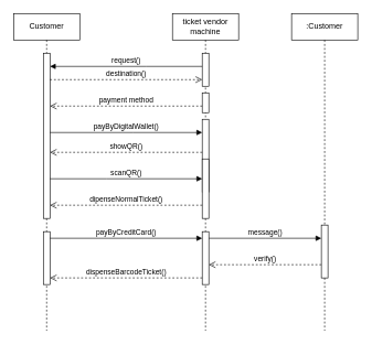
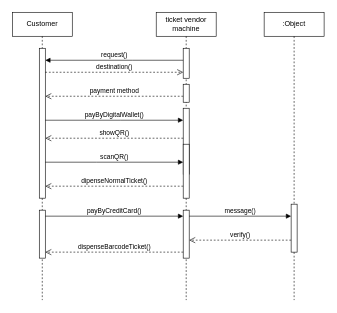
- <mxCell id="19" value=":Customer" style="shape=umlLifeline;perimeter=lifelinePerimeter;whiteSpace=wrap;html=1;container=1;dropTarget=0;collapsible=0;recursiveResize=0;outlineConnect=0;portConstraint=eastwest;newEdgeStyle={&quot;edgeStyle&quot;:&quot;elbowEdgeStyle&quot;,&quot;elbow&quot;:&quot;vertical&quot;,&quot;curved&quot;:0,&quot;rounded&quot;:0};" vertex="1" parent="1"><mxGeometry x="440" y="20" width="100" height="480" as="geometry" /></mxCell>
+ <mxCell id="19" value=":Object" style="shape=umlLifeline;perimeter=lifelinePerimeter;whiteSpace=wrap;html=1;container=1;dropTarget=0;collapsible=0;recursiveResize=0;outlineConnect=0;portConstraint=eastwest;newEdgeStyle={&quot;edgeStyle&quot;:&quot;elbowEdgeStyle&quot;,&quot;elbow&quot;:&quot;vertical&quot;,&quot;curved&quot;:0,&quot;rounded&quot;:0};" vertex="1" parent="1"><mxGeometry x="440" y="20" width="100" height="480" as="geometry" /></mxCell>
